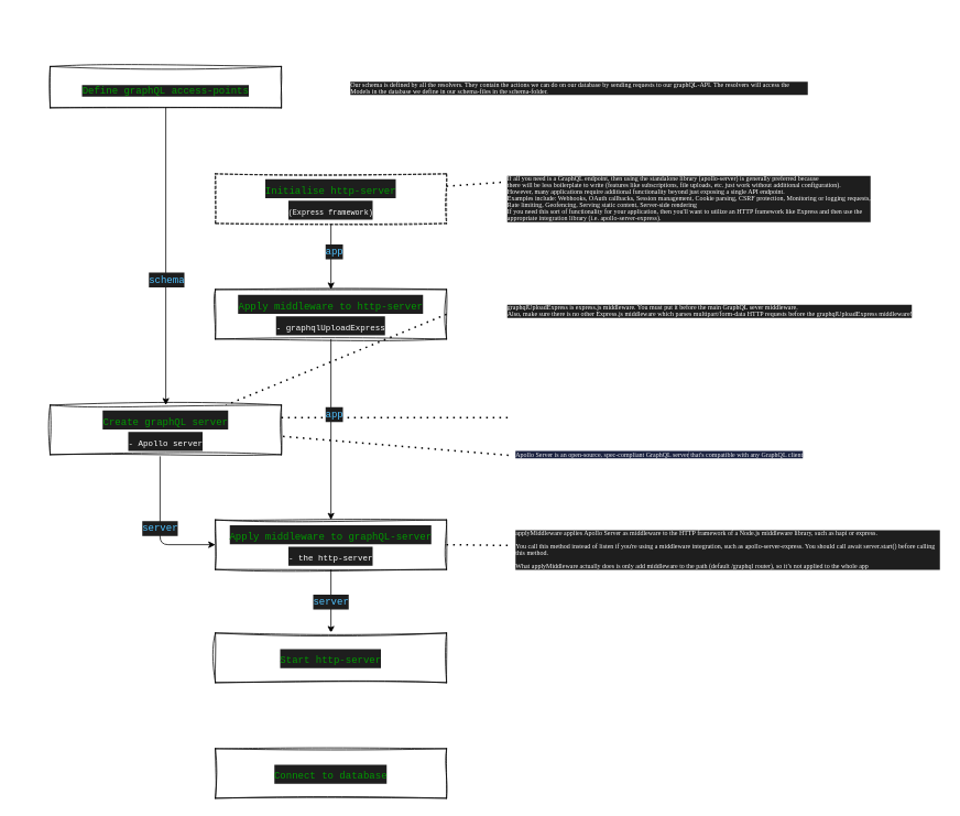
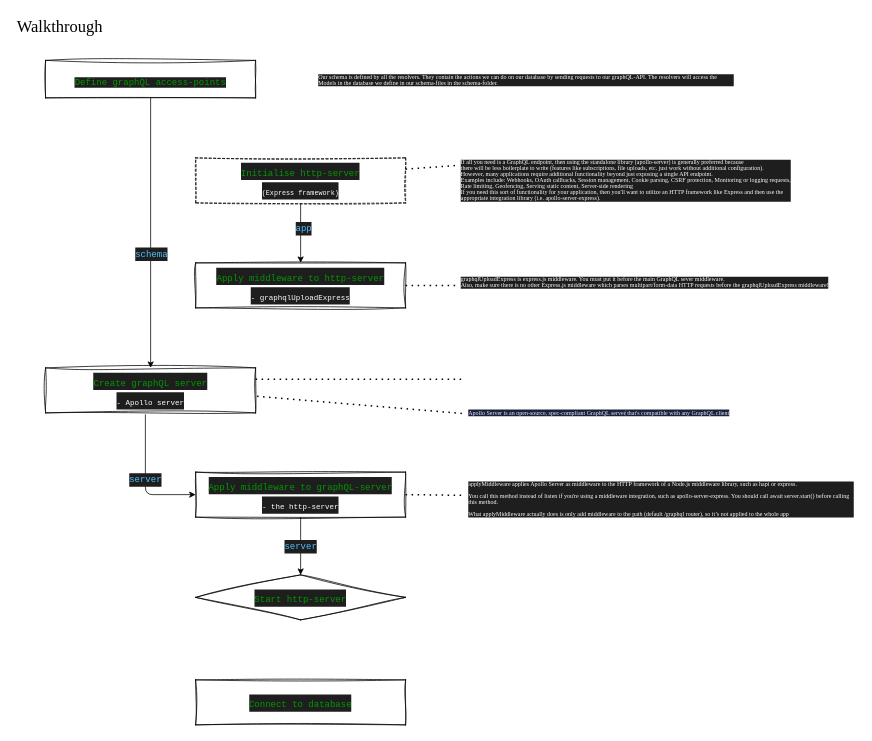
+ <mxCell id="5" value="Walkthrough" style="text;html=1;strokeColor=none;fillColor=none;align=left;verticalAlign=middle;whiteSpace=wrap;rounded=0;sketch=1;hachureGap=4;jiggle=2;curveFitting=1;fontFamily=Architects Daughter;fontSource=https%3A%2F%2Ffonts.googleapis.com%2Fcss%3Ffamily%3DArchitects%2BDaughter;fontSize=22;" parent="1" vertex="1"><mxGeometry x="20" y="20" width="200" height="30" as="geometry" /></mxCell>
- <mxCell id="13" value="" style="endArrow=none;dashed=1;html=1;dashPattern=1 3;strokeWidth=2;fontFamily=Verdana;fontSize=8;fontColor=#FFFFFF;exitX=1;exitY=0.5;exitDx=0;exitDy=0;" parent="1" source="11" target="15" edge="1"><mxGeometry width="50" height="50" relative="1" as="geometry"><mxPoint x="450" y="235" as="sourcePoint" /><mxPoint x="556.9" y="188" as="targetPoint" /></mxGeometry></mxCell>
+ <mxCell id="13" value="" style="endArrow=none;dashed=1;html=1;dashPattern=1 3;strokeWidth=2;fontFamily=Verdana;fontSize=8;fontColor=#FFFFFF;entryX=0;entryY=0.5;entryDx=0;entryDy=0;exitX=1;exitY=0.5;exitDx=0;exitDy=0;" parent="1" source="11" target="12" edge="1"><mxGeometry width="50" height="50" relative="1" as="geometry"><mxPoint x="450" y="235" as="sourcePoint" /><mxPoint x="556.9" y="188" as="targetPoint" /></mxGeometry></mxCell>
- <mxCell id="26" value="" style="edgeStyle=orthogonalEdgeStyle;html=1;fontFamily=Verdana;fontSize=9;fontColor=#FFFFFF;exitX=0.5;exitY=1;exitDx=0;exitDy=0;" edge="1" parent="1" source="11" target="19"><mxGeometry relative="1" as="geometry"><mxPoint x="410" y="490" as="sourcePoint" /><mxPoint x="410" y="570" as="targetPoint" /><Array as="points" /></mxGeometry></mxCell>
- <mxCell id="27" value="&lt;div style=&quot;color: rgb(212, 212, 212); background-color: rgb(30, 30, 30); font-family: Menlo, Monaco, &amp;quot;Courier New&amp;quot;, monospace; font-size: 12px; line-height: 18px;&quot;&gt;&lt;span style=&quot;color: #4fc1ff;&quot;&gt;app&lt;/span&gt;&lt;/div&gt;" style="edgeLabel;html=1;align=center;verticalAlign=middle;resizable=0;points=[];fontSize=10;fontFamily=Verdana;fontColor=#009900;" vertex="1" connectable="0" parent="26"><mxGeometry x="-0.175" y="3" relative="1" as="geometry"><mxPoint as="offset" /></mxGeometry></mxCell>
- <mxCell id="24" value="&lt;span style=&quot;background-color: rgb(30, 30, 30); font-family: Menlo, Monaco, &amp;quot;Courier New&amp;quot;, monospace;&quot;&gt;&lt;span style=&quot;font-size: 12px;&quot;&gt;&lt;font color=&quot;#009900&quot;&gt;Start http-server&lt;/font&gt;&lt;/span&gt;&lt;br&gt;&lt;/span&gt;" style="rounded=0;whiteSpace=wrap;html=1;sketch=1;hachureGap=4;jiggle=2;curveFitting=1;fontFamily=Architects Daughter;fontSource=https%3A%2F%2Ffonts.googleapis.com%2Fcss%3Ffamily%3DArchitects%2BDaughter;fontSize=20;labelBackgroundColor=none;fontColor=#FFFFFF;" parent="1" vertex="1"><mxGeometry x="260" y="766" width="280" height="60" as="geometry" /></mxCell>
+ <mxCell id="24" value="&lt;span style=&quot;background-color: rgb(30, 30, 30); font-family: Menlo, Monaco, &amp;quot;Courier New&amp;quot;, monospace;&quot;&gt;&lt;span style=&quot;font-size: 12px;&quot;&gt;&lt;font color=&quot;#009900&quot;&gt;Start http-server&lt;/font&gt;&lt;/span&gt;&lt;br&gt;&lt;/span&gt;" style="rhombus;whiteSpace=wrap;html=1;sketch=1;hachureGap=4;jiggle=2;curveFitting=1;fontFamily=Architects Daughter;fontSource=https%3A%2F%2Ffonts.googleapis.com%2Fcss%3Ffamily%3DArchitects%2BDaughter;fontSize=20;labelBackgroundColor=none;fontColor=#FFFFFF;" parent="1" vertex="1"><mxGeometry x="260" y="766" width="280" height="60" as="geometry" /></mxCell>
